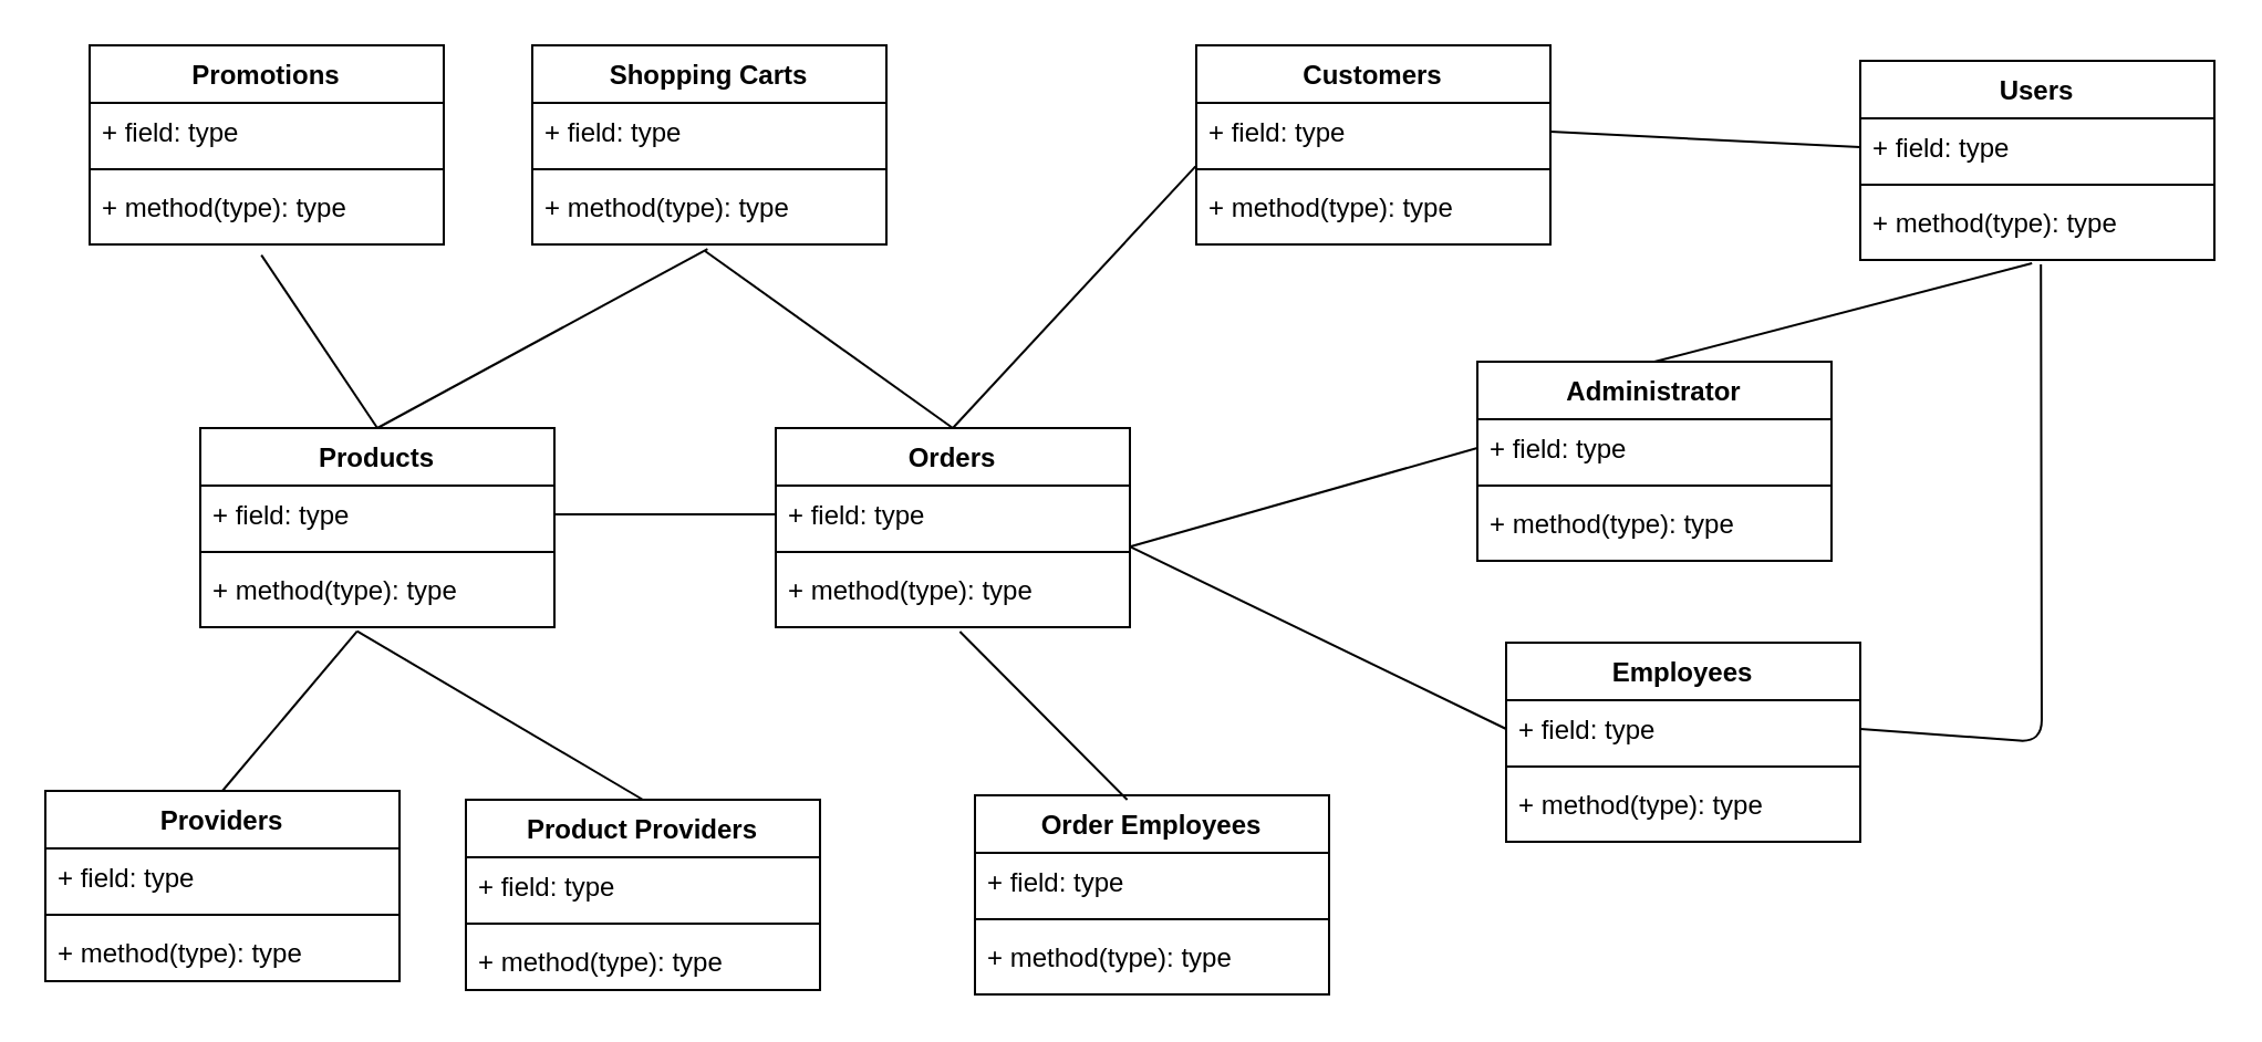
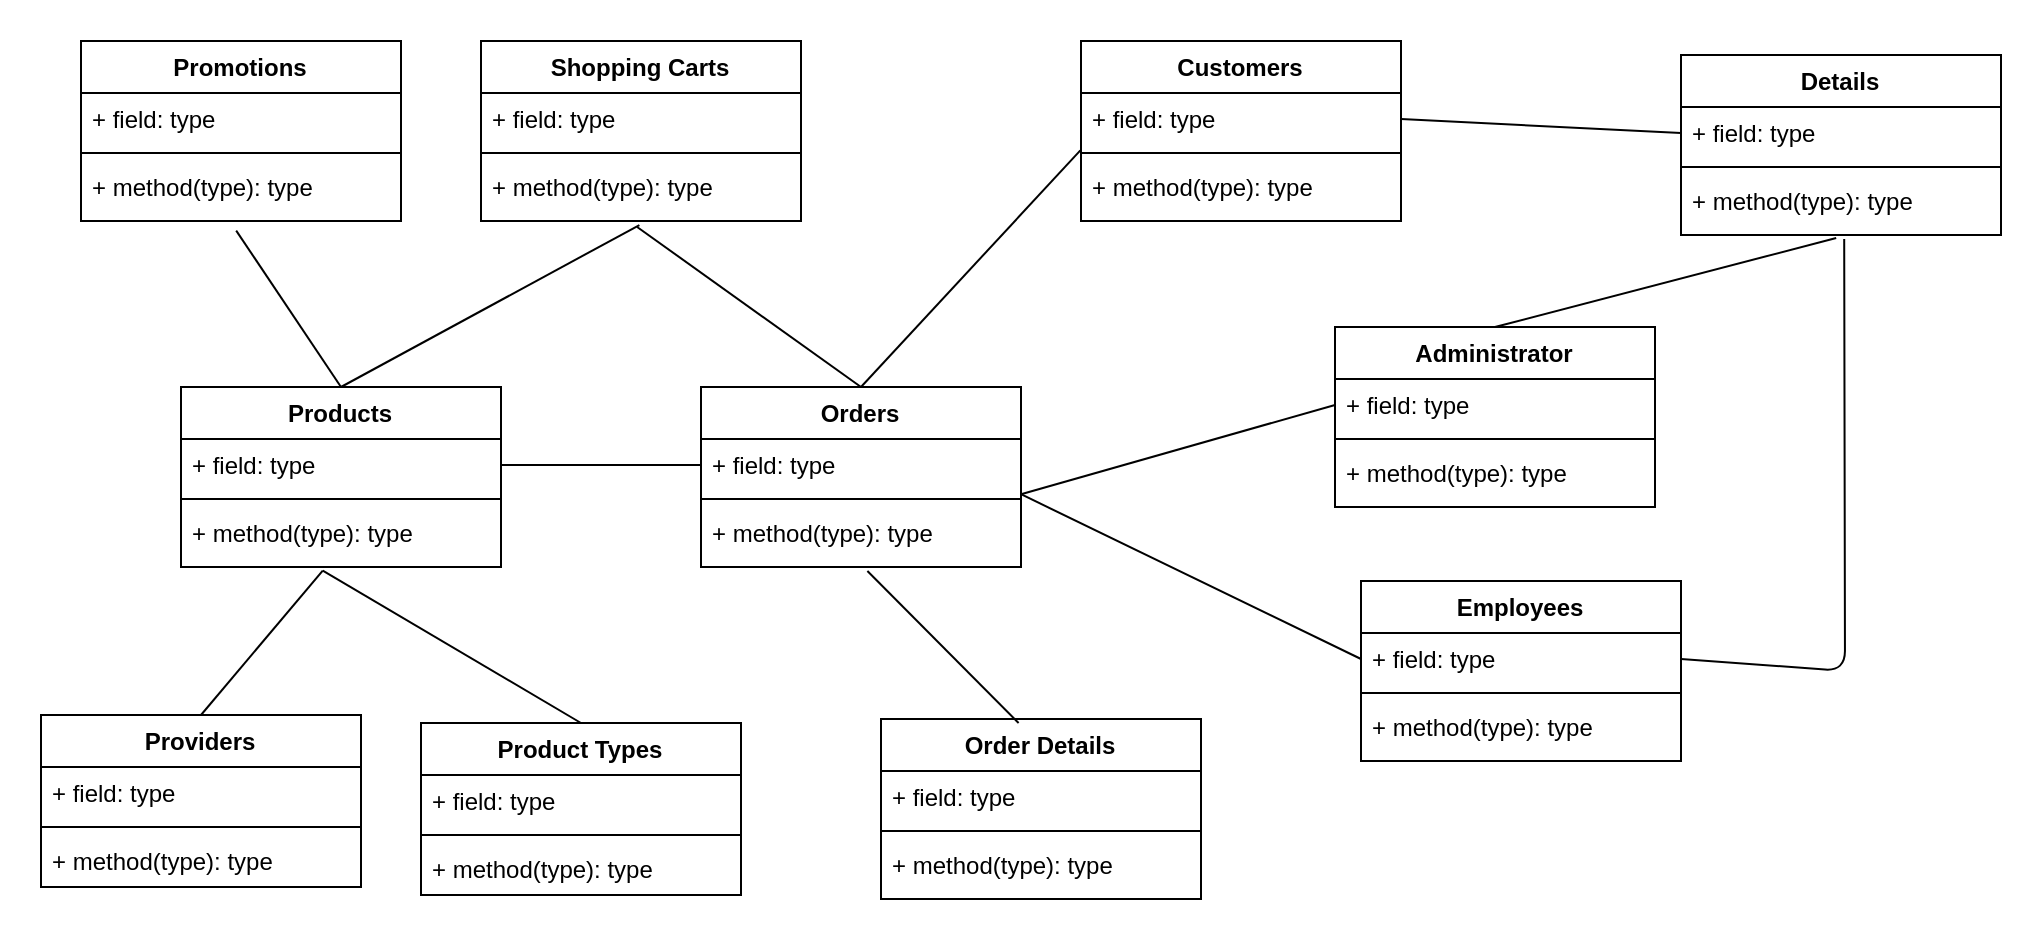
- <mxCell id="30" value="Users&#10;" style="swimlane;fontStyle=1;align=center;verticalAlign=top;childLayout=stackLayout;horizontal=1;startSize=26;horizontalStack=0;resizeParent=1;resizeParentMax=0;resizeLast=0;collapsible=1;marginBottom=0;" vertex="1" parent="1"><mxGeometry x="840" y="27" width="160" height="90" as="geometry" /></mxCell>
+ <mxCell id="30" value="Details&#10;" style="swimlane;fontStyle=1;align=center;verticalAlign=top;childLayout=stackLayout;horizontal=1;startSize=26;horizontalStack=0;resizeParent=1;resizeParentMax=0;resizeLast=0;collapsible=1;marginBottom=0;" vertex="1" parent="1"><mxGeometry x="840" y="27" width="160" height="90" as="geometry" /></mxCell>
- <mxCell id="52" value="Order Employees" style="swimlane;fontStyle=1;align=center;verticalAlign=top;childLayout=stackLayout;horizontal=1;startSize=26;horizontalStack=0;resizeParent=1;resizeParentMax=0;resizeLast=0;collapsible=1;marginBottom=0;" vertex="1" parent="1"><mxGeometry x="440" y="359" width="160" height="90" as="geometry" /></mxCell>
+ <mxCell id="52" value="Order Details" style="swimlane;fontStyle=1;align=center;verticalAlign=top;childLayout=stackLayout;horizontal=1;startSize=26;horizontalStack=0;resizeParent=1;resizeParentMax=0;resizeLast=0;collapsible=1;marginBottom=0;" vertex="1" parent="1"><mxGeometry x="440" y="359" width="160" height="90" as="geometry" /></mxCell>
- <mxCell id="6" value="Product Providers" style="swimlane;fontStyle=1;align=center;verticalAlign=top;childLayout=stackLayout;horizontal=1;startSize=26;horizontalStack=0;resizeParent=1;resizeParentMax=0;resizeLast=0;collapsible=1;marginBottom=0;" vertex="1" parent="1"><mxGeometry x="210" y="361" width="160" height="86" as="geometry" /></mxCell>
+ <mxCell id="6" value="Product Types" style="swimlane;fontStyle=1;align=center;verticalAlign=top;childLayout=stackLayout;horizontal=1;startSize=26;horizontalStack=0;resizeParent=1;resizeParentMax=0;resizeLast=0;collapsible=1;marginBottom=0;" vertex="1" parent="1"><mxGeometry x="210" y="361" width="160" height="86" as="geometry" /></mxCell>
